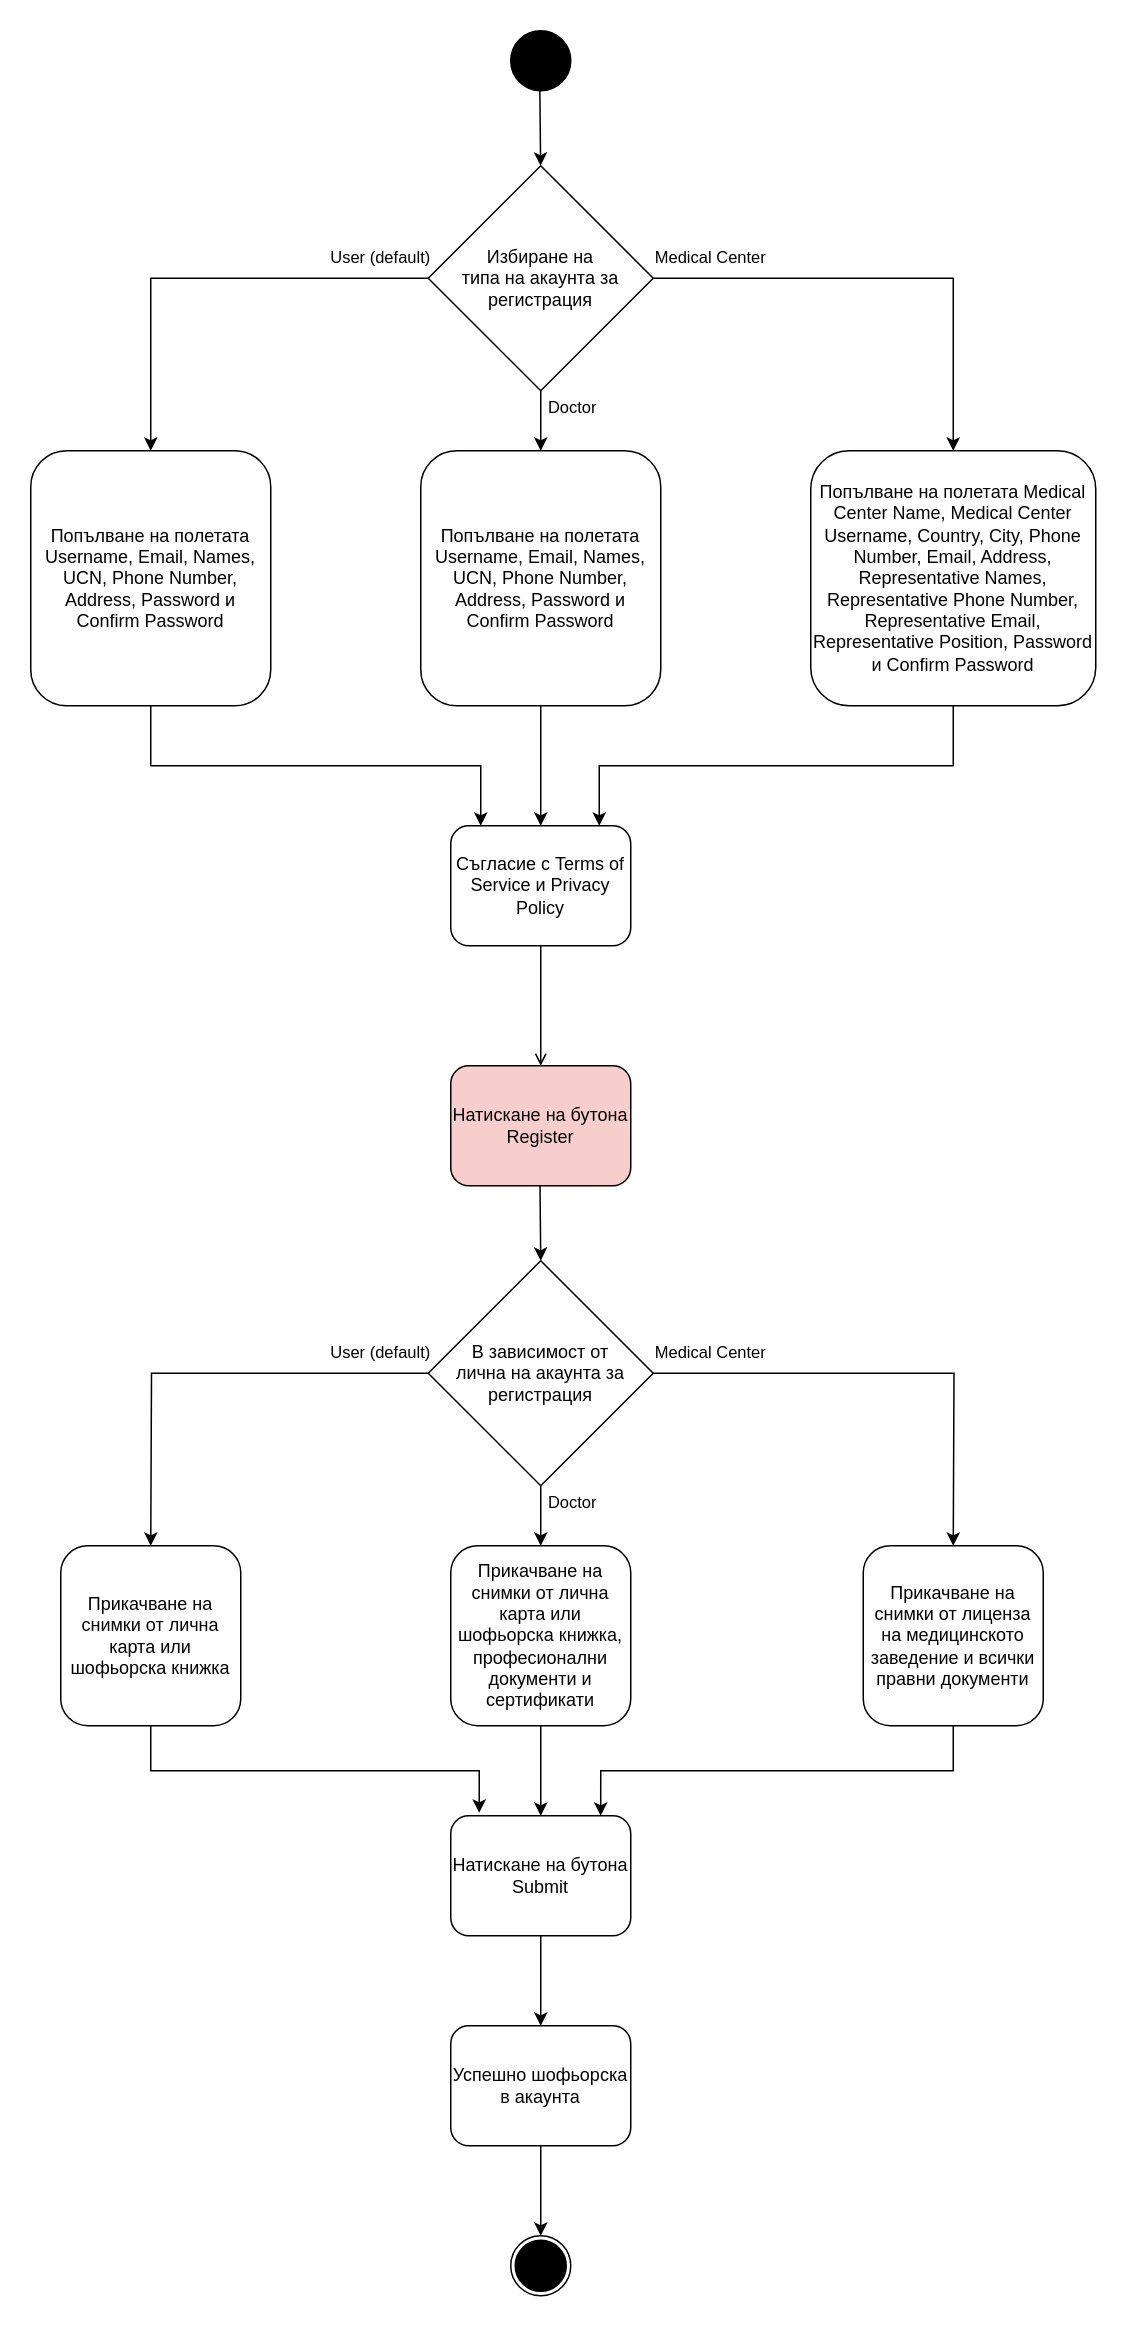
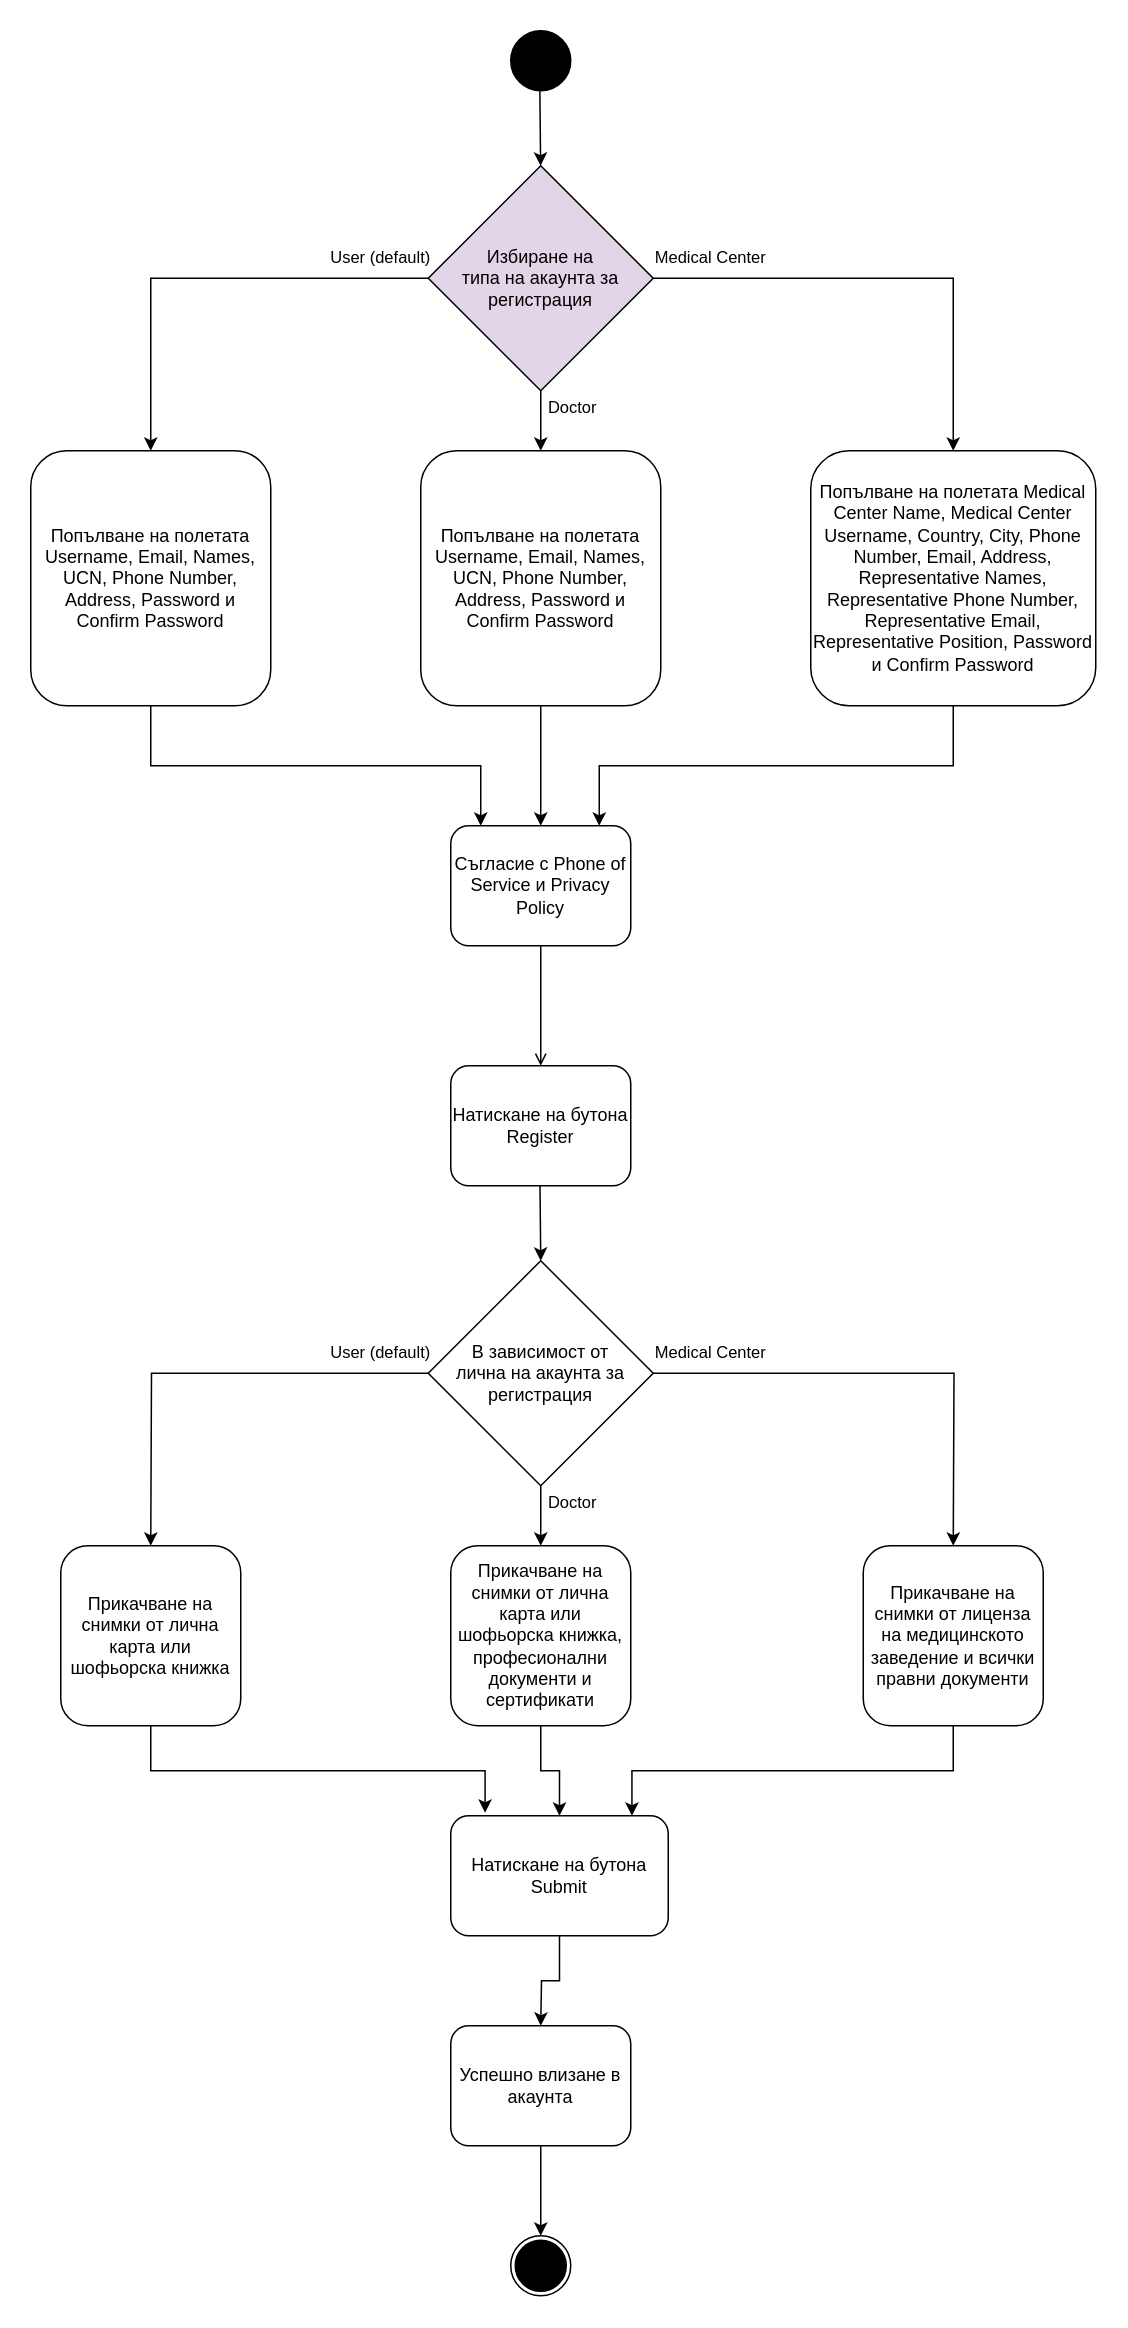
- <mxCell id="9" value="Избиране на&lt;br&gt;типа на акаунта за регистрация" style="rhombus;whiteSpace=wrap;html=1;" parent="1" vertex="1"><mxGeometry x="285" y="110" width="150" height="150" as="geometry" /></mxCell>
+ <mxCell id="9" value="Избиране на&lt;br&gt;типа на акаунта за регистрация" style="rhombus;whiteSpace=wrap;html=1;fillColor=#e1d5e7;" parent="1" vertex="1"><mxGeometry x="285" y="110" width="150" height="150" as="geometry" /></mxCell>
- <mxCell id="15" value="Съгласие с Terms of Service и Privacy Policy" style="rounded=1;whiteSpace=wrap;html=1;" parent="1" vertex="1"><mxGeometry x="300" y="550" width="120" height="80" as="geometry" /></mxCell>
+ <mxCell id="15" value="Съгласие с Phone of Service и Privacy Policy" style="rounded=1;whiteSpace=wrap;html=1;" parent="1" vertex="1"><mxGeometry x="300" y="550" width="120" height="80" as="geometry" /></mxCell>
- <mxCell id="23" value="Натискане на бутона Register" style="rounded=1;whiteSpace=wrap;html=1;fillColor=#f8cecc;" parent="1" vertex="1"><mxGeometry x="300" y="710" width="120" height="80" as="geometry" /></mxCell>
+ <mxCell id="23" value="Натискане на бутона Register" style="rounded=1;whiteSpace=wrap;html=1;" parent="1" vertex="1"><mxGeometry x="300" y="710" width="120" height="80" as="geometry" /></mxCell>
- <mxCell id="29" value="Натискане на бутона Submit" style="rounded=1;whiteSpace=wrap;html=1;" parent="1" vertex="1"><mxGeometry x="300" y="1210" width="120" height="80" as="geometry" /></mxCell>
+ <mxCell id="29" value="Натискане на бутона Submit" style="rounded=1;whiteSpace=wrap;html=1;" parent="1" vertex="1"><mxGeometry x="300" y="1210" width="145" height="80" as="geometry" /></mxCell>
- <mxCell id="11" value="Успешно шофьорска в акаунта" style="rounded=1;whiteSpace=wrap;html=1;" parent="1" vertex="1"><mxGeometry x="300" y="1350" width="120" height="80" as="geometry" /></mxCell>
+ <mxCell id="11" value="Успешно влизане в акаунта" style="rounded=1;whiteSpace=wrap;html=1;" parent="1" vertex="1"><mxGeometry x="300" y="1350" width="120" height="80" as="geometry" /></mxCell>
